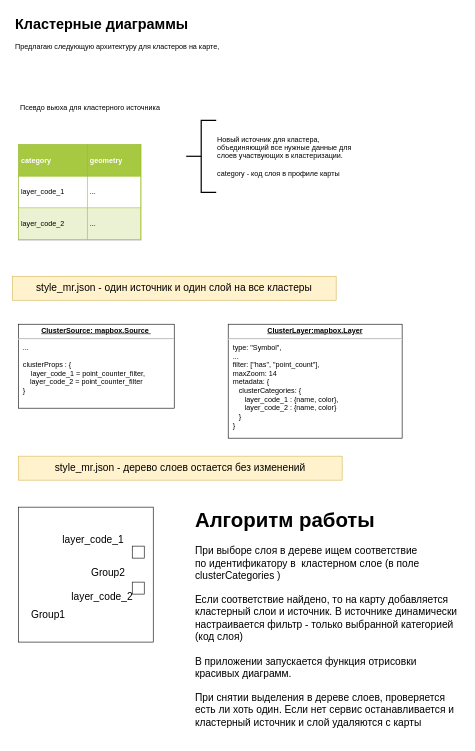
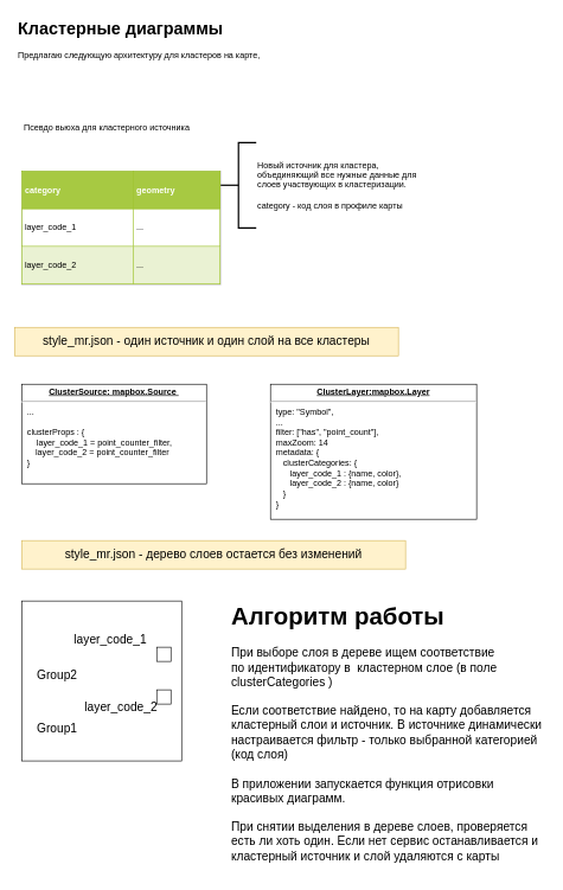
- <mxCell id="2" value="&lt;table border=&quot;1&quot; width=&quot;100%&quot; cellpadding=&quot;4&quot; style=&quot;width: 100% ; height: 100% ; border-collapse: collapse&quot;&gt;&lt;tbody&gt;&lt;tr style=&quot;background-color: #a7c942 ; color: #ffffff ; border: 1px solid #98bf21&quot;&gt;&lt;th align=&quot;left&quot;&gt;category&lt;/th&gt;&lt;th align=&quot;left&quot;&gt;geometry&lt;/th&gt;&lt;/tr&gt;&lt;tr style=&quot;border: 1px solid #98bf21&quot;&gt;&lt;td&gt;layer_code_1&lt;/td&gt;&lt;td&gt;...&lt;/td&gt;&lt;/tr&gt;&lt;tr style=&quot;background-color: #eaf2d3 ; border: 1px solid #98bf21&quot;&gt;&lt;td&gt;layer_code_2&lt;/td&gt;&lt;td&gt;...&lt;/td&gt;&lt;/tr&gt;&lt;/tbody&gt;&lt;/table&gt;" style="text;html=1;strokeColor=#c0c0c0;fillColor=#ffffff;overflow=fill;rounded=0;" vertex="1" parent="1"><mxGeometry x="30" y="240" width="205" height="160" as="geometry" /></mxCell>
+ <mxCell id="2" value="&lt;table border=&quot;1&quot; width=&quot;100%&quot; cellpadding=&quot;4&quot; style=&quot;width: 100% ; height: 100% ; border-collapse: collapse&quot;&gt;&lt;tbody&gt;&lt;tr style=&quot;background-color: #a7c942 ; color: #ffffff ; border: 1px solid #98bf21&quot;&gt;&lt;th align=&quot;left&quot;&gt;category&lt;/th&gt;&lt;th align=&quot;left&quot;&gt;geometry&lt;/th&gt;&lt;/tr&gt;&lt;tr style=&quot;border: 1px solid #98bf21&quot;&gt;&lt;td&gt;layer_code_1&lt;/td&gt;&lt;td&gt;...&lt;/td&gt;&lt;/tr&gt;&lt;tr style=&quot;background-color: #eaf2d3 ; border: 1px solid #98bf21&quot;&gt;&lt;td&gt;layer_code_2&lt;/td&gt;&lt;td&gt;...&lt;/td&gt;&lt;/tr&gt;&lt;/tbody&gt;&lt;/table&gt;" style="text;html=1;strokeColor=#c0c0c0;fillColor=#ffffff;overflow=fill;rounded=0;" vertex="1" parent="1"><mxGeometry x="30" y="240" width="280" height="160" as="geometry" /></mxCell>
- <mxCell id="11" value="Group2" style="text;html=1;strokeColor=none;fillColor=none;align=center;verticalAlign=middle;whiteSpace=wrap;rounded=0;fontSize=17;" vertex="1" parent="1"><mxGeometry x="160" y="945" width="40" height="20" as="geometry" /></mxCell>
+ <mxCell id="11" value="Group2" style="text;html=1;strokeColor=none;fillColor=none;align=center;verticalAlign=middle;whiteSpace=wrap;rounded=0;fontSize=17;" vertex="1" parent="1"><mxGeometry x="60" y="940" width="40" height="20" as="geometry" /></mxCell>
